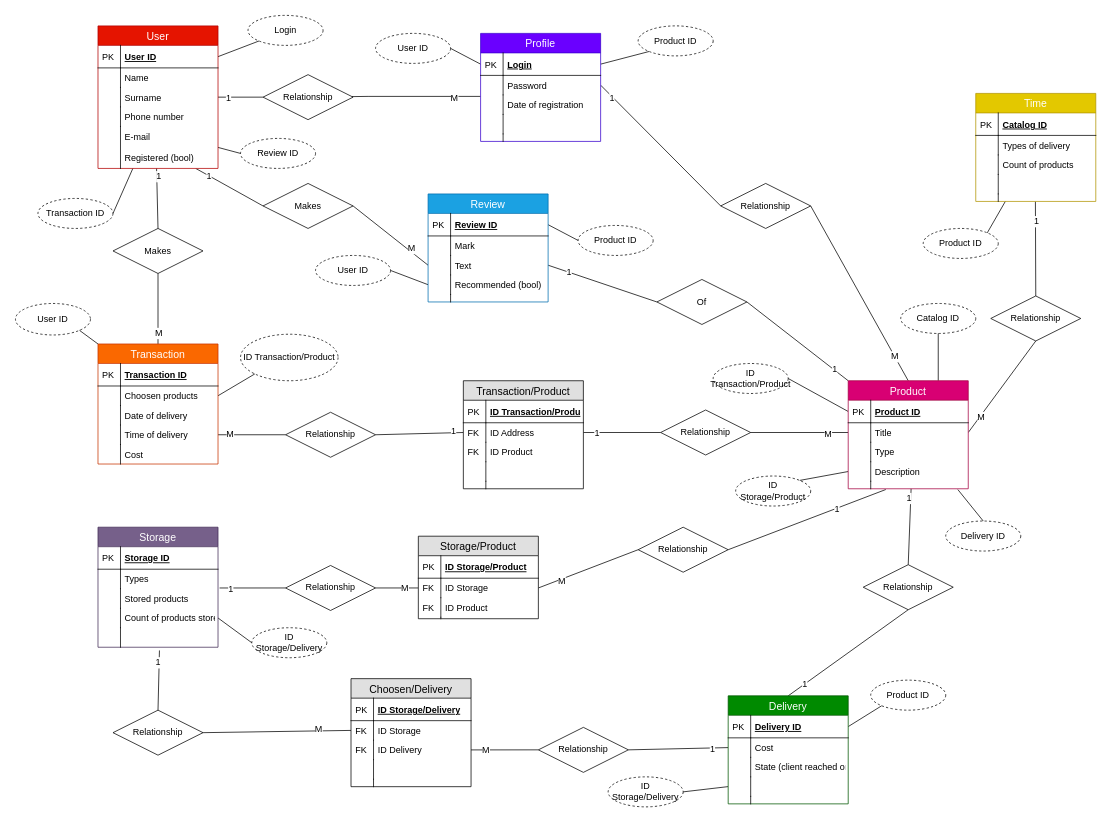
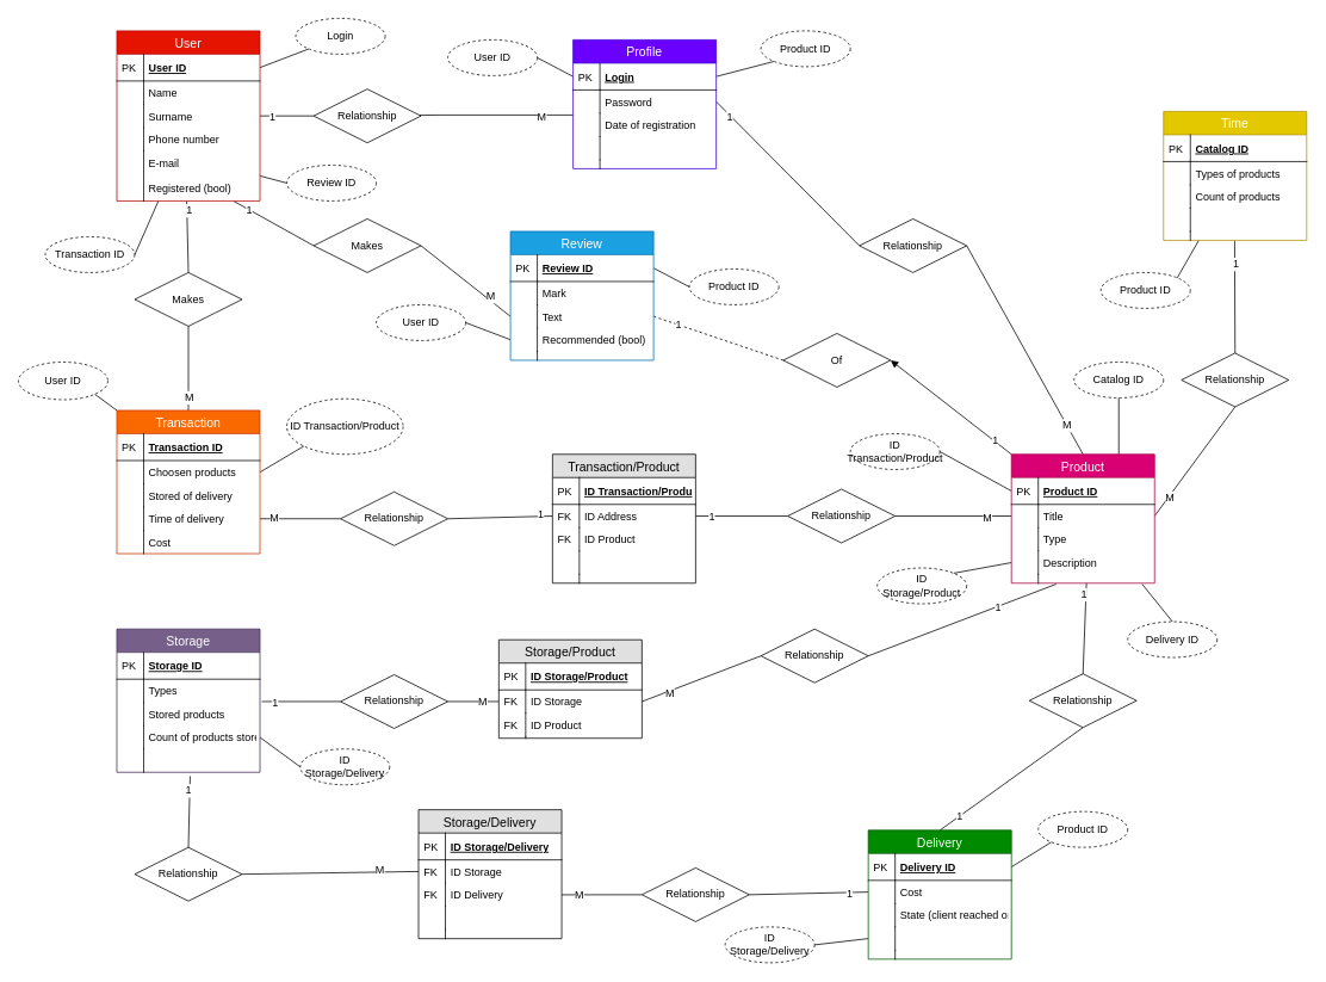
- <mxCell id="159" value="Types of delivery" parent="156" vertex="1" style="shape=partialRectangle;top=0;left=0;right=0;bottom=0;align=left;verticalAlign=top;fillColor=none;spacingLeft=34;spacingRight=4;overflow=hidden;rotatable=0;points=[[0,0.5],[1,0.5]];portConstraint=eastwest;dropTarget=0;fontSize=12;"><mxGeometry as="geometry" height="26" width="160" y="56" /></mxCell>
+ <mxCell id="159" value="Types of products" parent="156" vertex="1" style="shape=partialRectangle;top=0;left=0;right=0;bottom=0;align=left;verticalAlign=top;fillColor=none;spacingLeft=34;spacingRight=4;overflow=hidden;rotatable=0;points=[[0,0.5],[1,0.5]];portConstraint=eastwest;dropTarget=0;fontSize=12;"><mxGeometry as="geometry" height="26" width="160" y="56" /></mxCell>
- <mxCell id="63" value="" parent="1" style="endArrow=none;html=1;rounded=0;exitX=0;exitY=0.5;exitDx=0;exitDy=0;entryX=1;entryY=0.5;entryDx=0;entryDy=0;" edge="1" target="216" source="62"><mxGeometry as="geometry" relative="1"><mxPoint as="sourcePoint" y="314" x="360" /><mxPoint as="targetPoint" y="234" x="256.296" /></mxGeometry></mxCell>
+ <mxCell id="63" value="" parent="1" style="endArrow=none;html=1;rounded=0;exitX=0;exitY=0.5;exitDx=0;exitDy=0;entryX=1;entryY=0.5;entryDx=0;entryDy=0;dashed=1;" edge="1" target="216" source="62"><mxGeometry as="geometry" relative="1"><mxPoint as="sourcePoint" y="314" x="360" /><mxPoint as="targetPoint" y="234" x="256.296" /></mxGeometry></mxCell>
- <mxCell id="65" value="" parent="1" style="endArrow=none;html=1;rounded=0;entryX=1;entryY=0.5;entryDx=0;entryDy=0;exitX=0;exitY=0;exitDx=0;exitDy=0;" edge="1" target="62" source="123"><mxGeometry as="geometry" relative="1"><mxPoint as="sourcePoint" y="474" x="1080" /><mxPoint as="targetPoint" y="363" x="740" /></mxGeometry></mxCell>
+ <mxCell id="65" value="" parent="1" style="endArrow=block;html=1;rounded=0;entryX=1;entryY=0.5;entryDx=0;entryDy=0;exitX=0;exitY=0;exitDx=0;exitDy=0;" edge="1" target="62" source="123"><mxGeometry as="geometry" relative="1"><mxPoint as="sourcePoint" y="474" x="1080" /><mxPoint as="targetPoint" y="363" x="740" /></mxGeometry></mxCell>
- <mxCell id="150" value="Date of delivery" parent="145" vertex="1" style="shape=partialRectangle;top=0;left=0;right=0;bottom=0;align=left;verticalAlign=top;fillColor=none;spacingLeft=34;spacingRight=4;overflow=hidden;rotatable=0;points=[[0,0.5],[1,0.5]];portConstraint=eastwest;dropTarget=0;fontSize=12;"><mxGeometry as="geometry" height="26" width="160" y="82" /></mxCell>
+ <mxCell id="150" value="Stored of delivery" parent="145" vertex="1" style="shape=partialRectangle;top=0;left=0;right=0;bottom=0;align=left;verticalAlign=top;fillColor=none;spacingLeft=34;spacingRight=4;overflow=hidden;rotatable=0;points=[[0,0.5],[1,0.5]];portConstraint=eastwest;dropTarget=0;fontSize=12;"><mxGeometry as="geometry" height="26" width="160" y="82" /></mxCell>
- <mxCell id="189" value="Choosen/Delivery" parent="1" vertex="1" style="swimlane;fontStyle=0;childLayout=stackLayout;horizontal=1;startSize=26;fillColor=#e0e0e0;horizontalStack=0;resizeParent=1;resizeParentMax=0;resizeLast=0;collapsible=1;marginBottom=0;swimlaneFillColor=#ffffff;align=center;fontSize=14;"><mxGeometry as="geometry" height="144" width="160" y="904.09" x="467.27" /></mxCell>
+ <mxCell id="189" value="Storage/Delivery" parent="1" vertex="1" style="swimlane;fontStyle=0;childLayout=stackLayout;horizontal=1;startSize=26;fillColor=#e0e0e0;horizontalStack=0;resizeParent=1;resizeParentMax=0;resizeLast=0;collapsible=1;marginBottom=0;swimlaneFillColor=#ffffff;align=center;fontSize=14;"><mxGeometry as="geometry" height="144" width="160" y="904.09" x="467.27" /></mxCell>
